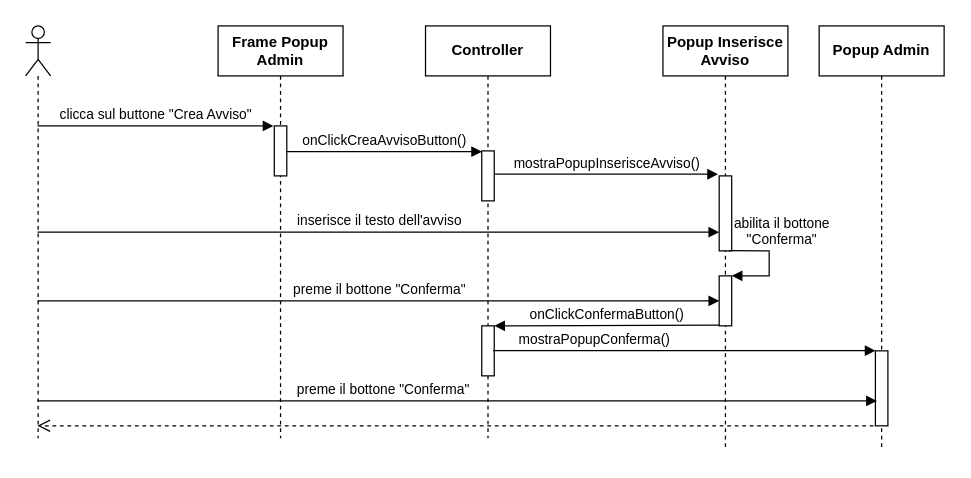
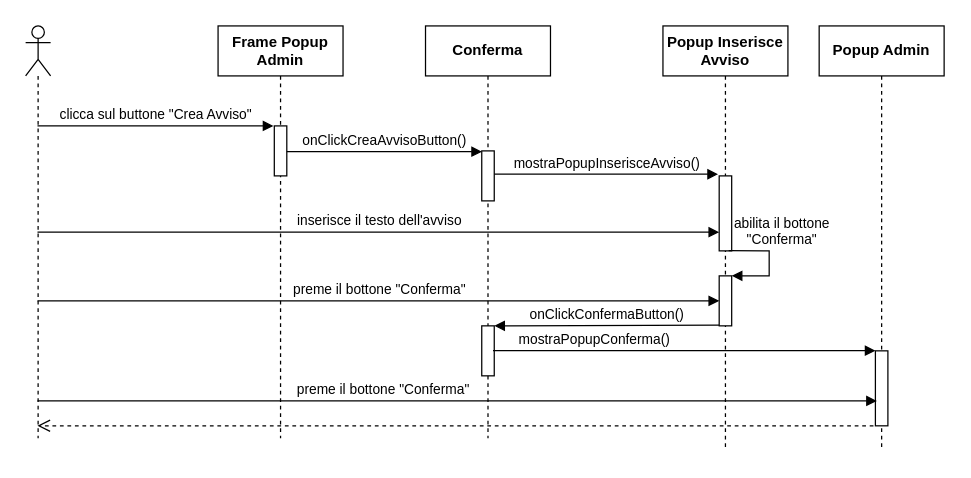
- <mxCell id="8" value="&lt;b&gt;Controller&lt;/b&gt;" style="shape=umlLifeline;perimeter=lifelinePerimeter;whiteSpace=wrap;html=1;container=1;collapsible=0;recursiveResize=0;outlineConnect=0;" vertex="1" parent="1"><mxGeometry x="340" y="20" width="100" height="330" as="geometry" /></mxCell>
+ <mxCell id="8" value="&lt;b&gt;Conferma&lt;/b&gt;" style="shape=umlLifeline;perimeter=lifelinePerimeter;whiteSpace=wrap;html=1;container=1;collapsible=0;recursiveResize=0;outlineConnect=0;" vertex="1" parent="1"><mxGeometry x="340" y="20" width="100" height="330" as="geometry" /></mxCell>
